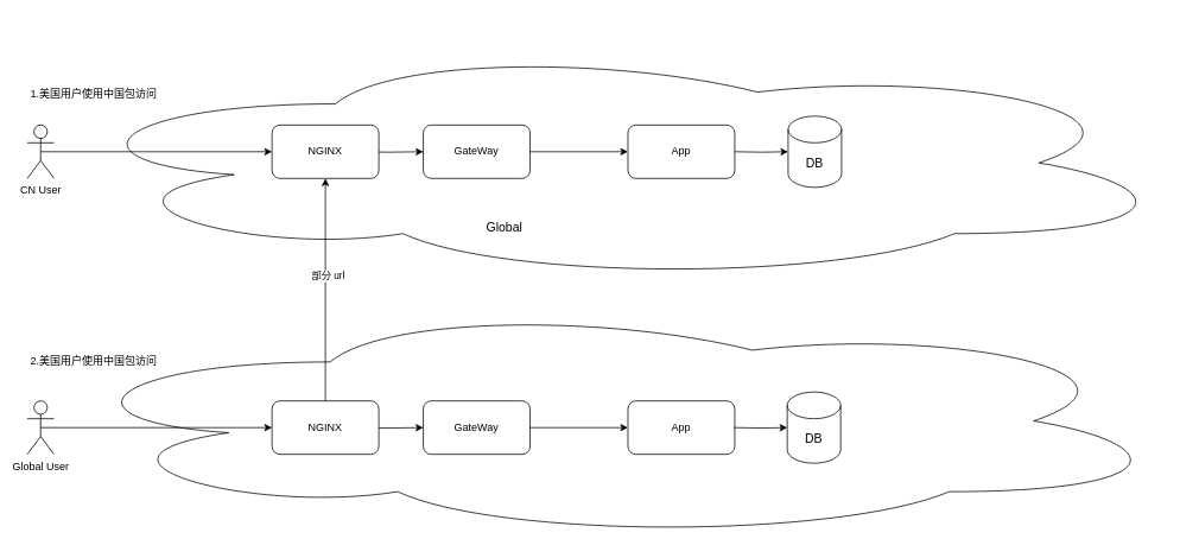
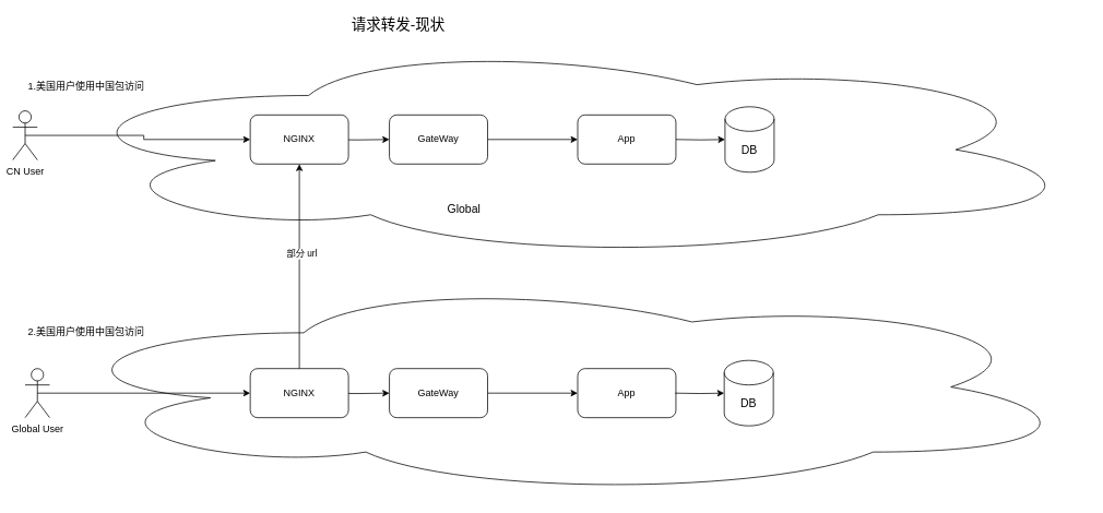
+ <mxCell id="4" value="&lt;span style=&quot;font-size: 18px&quot;&gt;请求转发-现状&lt;/span&gt;" style="text;html=1;strokeColor=none;fillColor=none;align=center;verticalAlign=middle;whiteSpace=wrap;rounded=0;" vertex="1" parent="1"><mxGeometry x="421" y="20" width="130" height="20" as="geometry" /></mxCell>
- <mxCell id="8" value="CN User" style="shape=umlActor;verticalLabelPosition=bottom;verticalAlign=top;html=1;outlineConnect=0;" vertex="1" parent="1"><mxGeometry x="30" y="140" width="30" height="60" as="geometry" /></mxCell>
+ <mxCell id="8" value="CN User" style="shape=umlActor;verticalLabelPosition=bottom;verticalAlign=top;html=1;outlineConnect=0;" vertex="1" parent="1"><mxGeometry x="15" y="135" width="30" height="60" as="geometry" /></mxCell>
